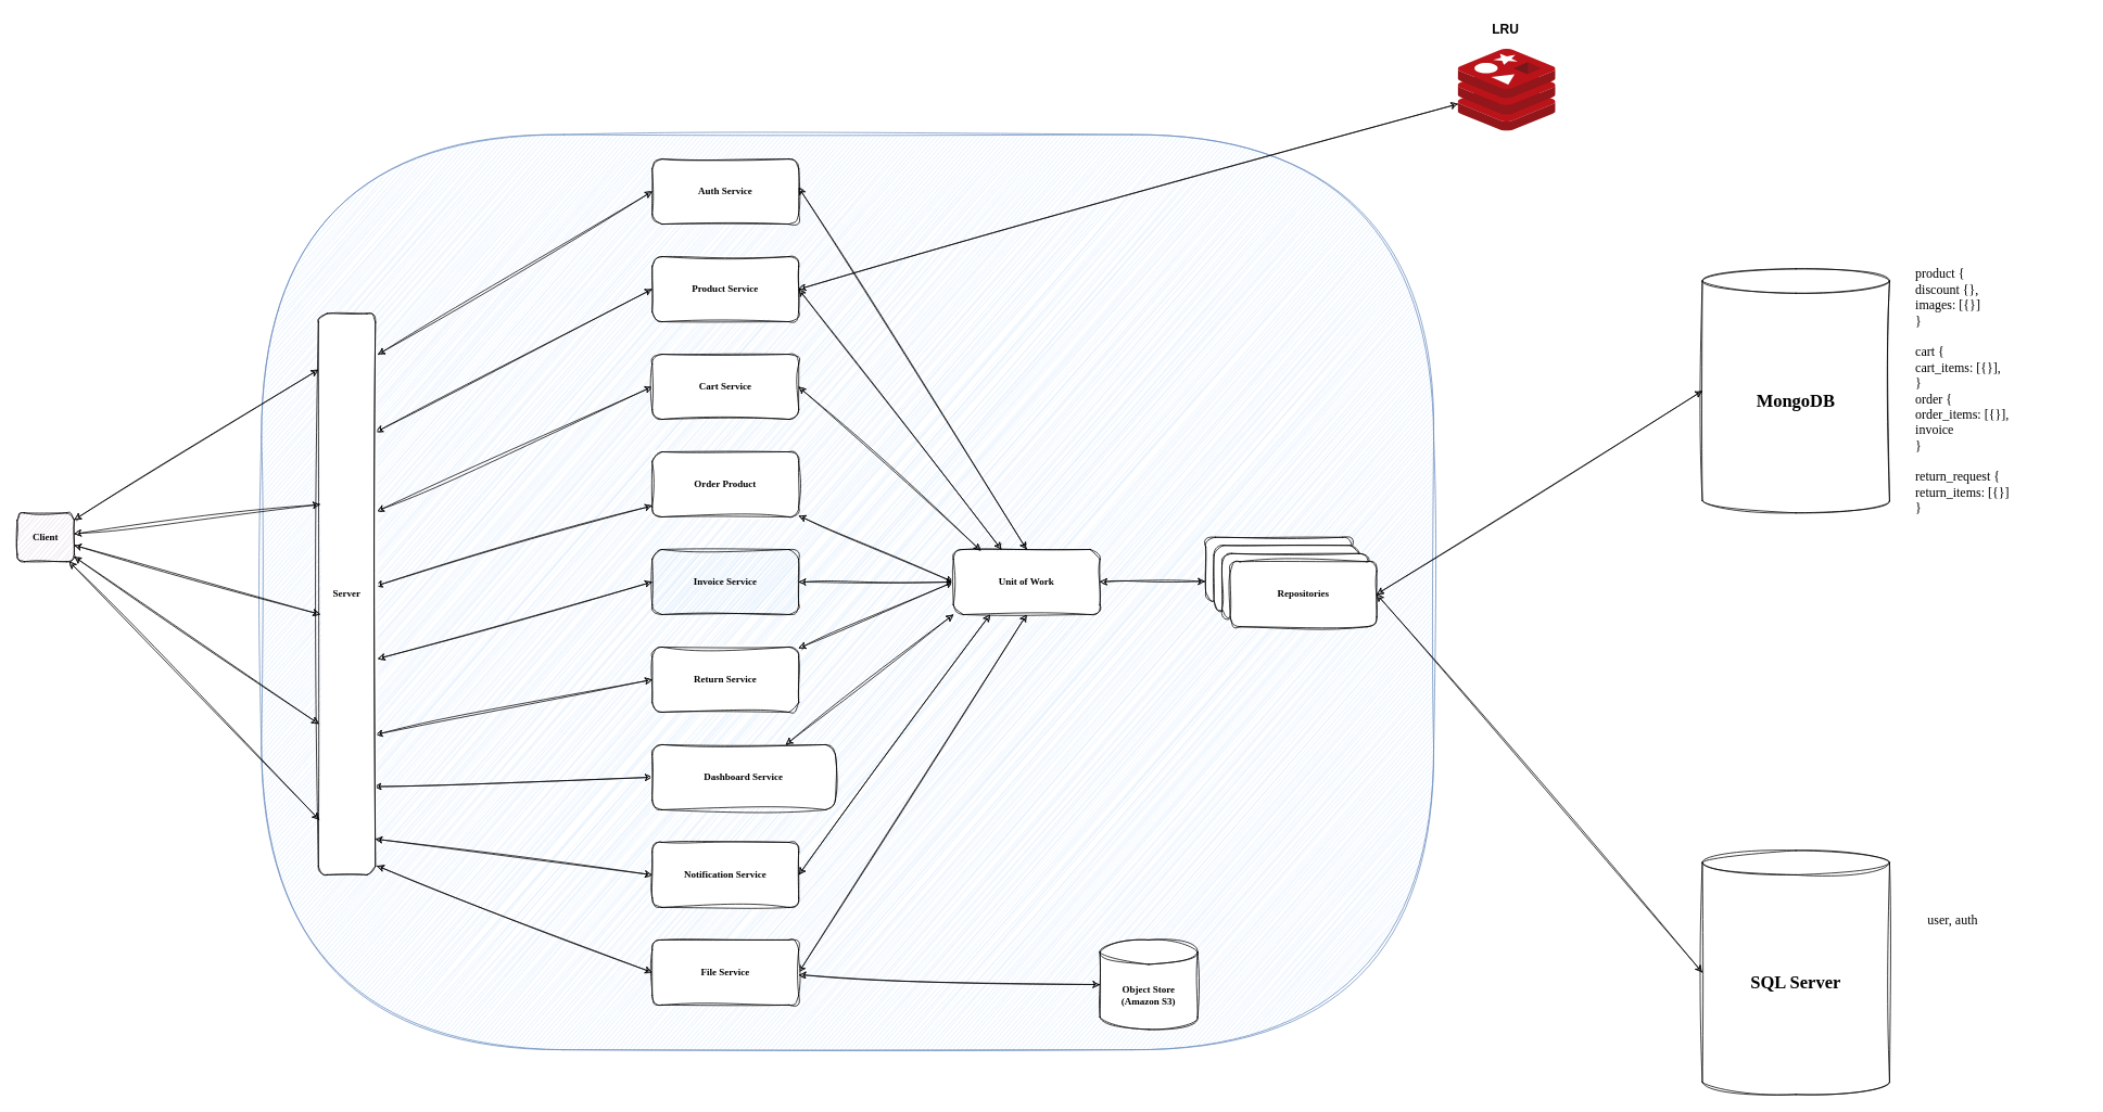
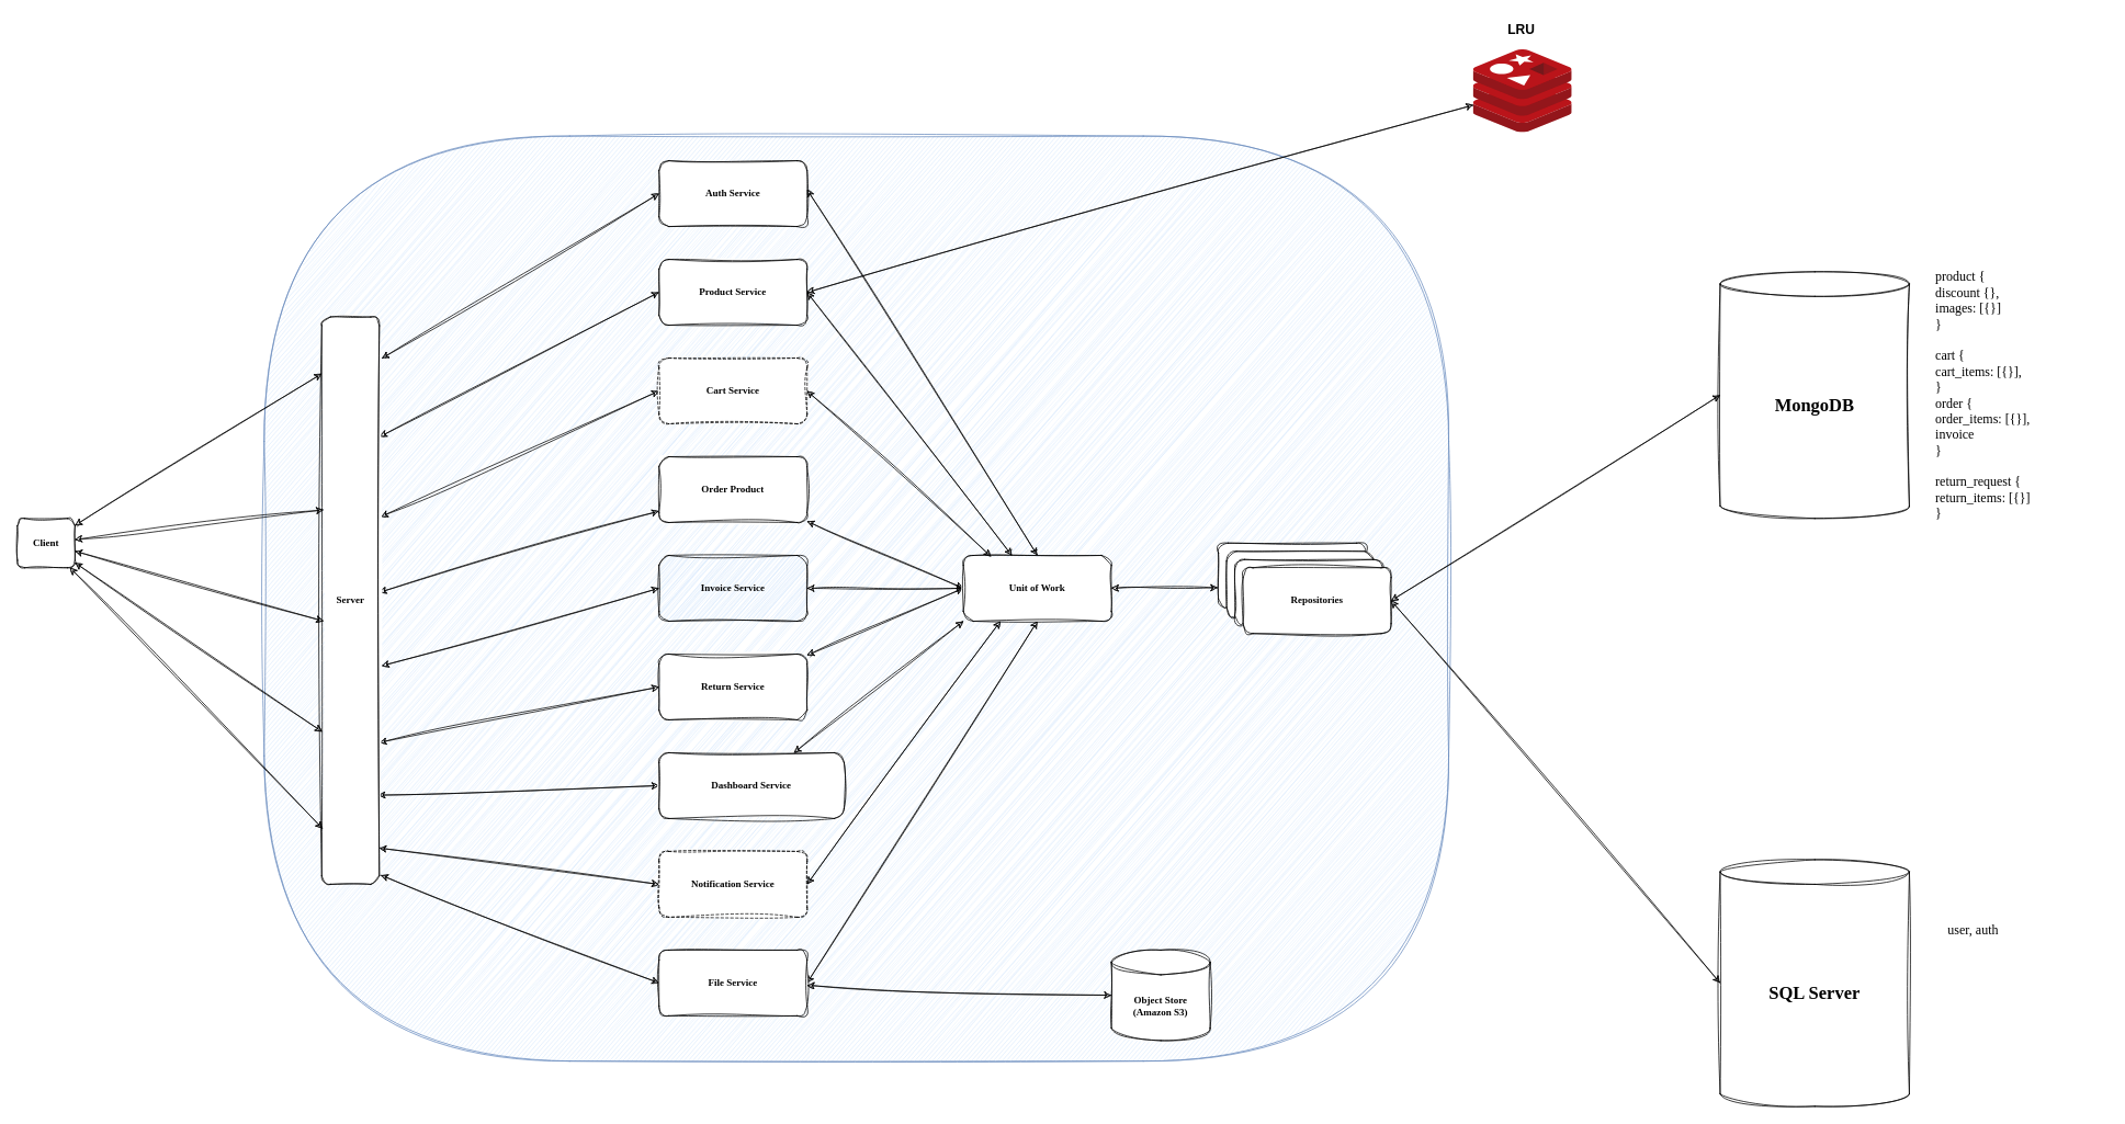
- <mxCell id="25" value="&lt;font face=&quot;Comic Sans MS&quot;&gt;Cart Service&lt;/font&gt;" style="rounded=1;whiteSpace=wrap;html=1;fontStyle=1;sketch=1;curveFitting=1;jiggle=2;" parent="1" vertex="1"><mxGeometry x="800" y="435" width="180" height="80" as="geometry" /></mxCell>
+ <mxCell id="25" value="&lt;font face=&quot;Comic Sans MS&quot;&gt;Cart Service&lt;/font&gt;" style="rounded=1;whiteSpace=wrap;html=1;fontStyle=1;sketch=1;curveFitting=1;jiggle=2;dashed=1;" parent="1" vertex="1"><mxGeometry x="800" y="435" width="180" height="80" as="geometry" /></mxCell>
- <mxCell id="3" value="&lt;font&gt;Client&lt;/font&gt;" style="rounded=1;whiteSpace=wrap;html=1;fontStyle=1;sketch=1;curveFitting=1;jiggle=2;fontFamily=Comic Sans MS;fillColor=#e1d5e7;" parent="1" vertex="1"><mxGeometry x="20" y="630" width="70" height="60" as="geometry" /></mxCell>
+ <mxCell id="3" value="&lt;font&gt;Client&lt;/font&gt;" style="rounded=1;whiteSpace=wrap;html=1;fontStyle=1;sketch=1;curveFitting=1;jiggle=2;fontFamily=Comic Sans MS;" parent="1" vertex="1"><mxGeometry x="20" y="630" width="70" height="60" as="geometry" /></mxCell>
- <mxCell id="35" value="&lt;span style=&quot;font-family: &amp;quot;Comic Sans MS&amp;quot;;&quot;&gt;Notification Service&lt;/span&gt;" style="rounded=1;whiteSpace=wrap;html=1;fontStyle=1;sketch=1;curveFitting=1;jiggle=2;" parent="1" vertex="1"><mxGeometry x="800" y="1035" width="180" height="80" as="geometry" /></mxCell>
+ <mxCell id="35" value="&lt;span style=&quot;font-family: &amp;quot;Comic Sans MS&amp;quot;;&quot;&gt;Notification Service&lt;/span&gt;" style="rounded=1;whiteSpace=wrap;html=1;fontStyle=1;sketch=1;curveFitting=1;jiggle=2;dashed=1;" parent="1" vertex="1"><mxGeometry x="800" y="1035" width="180" height="80" as="geometry" /></mxCell>
